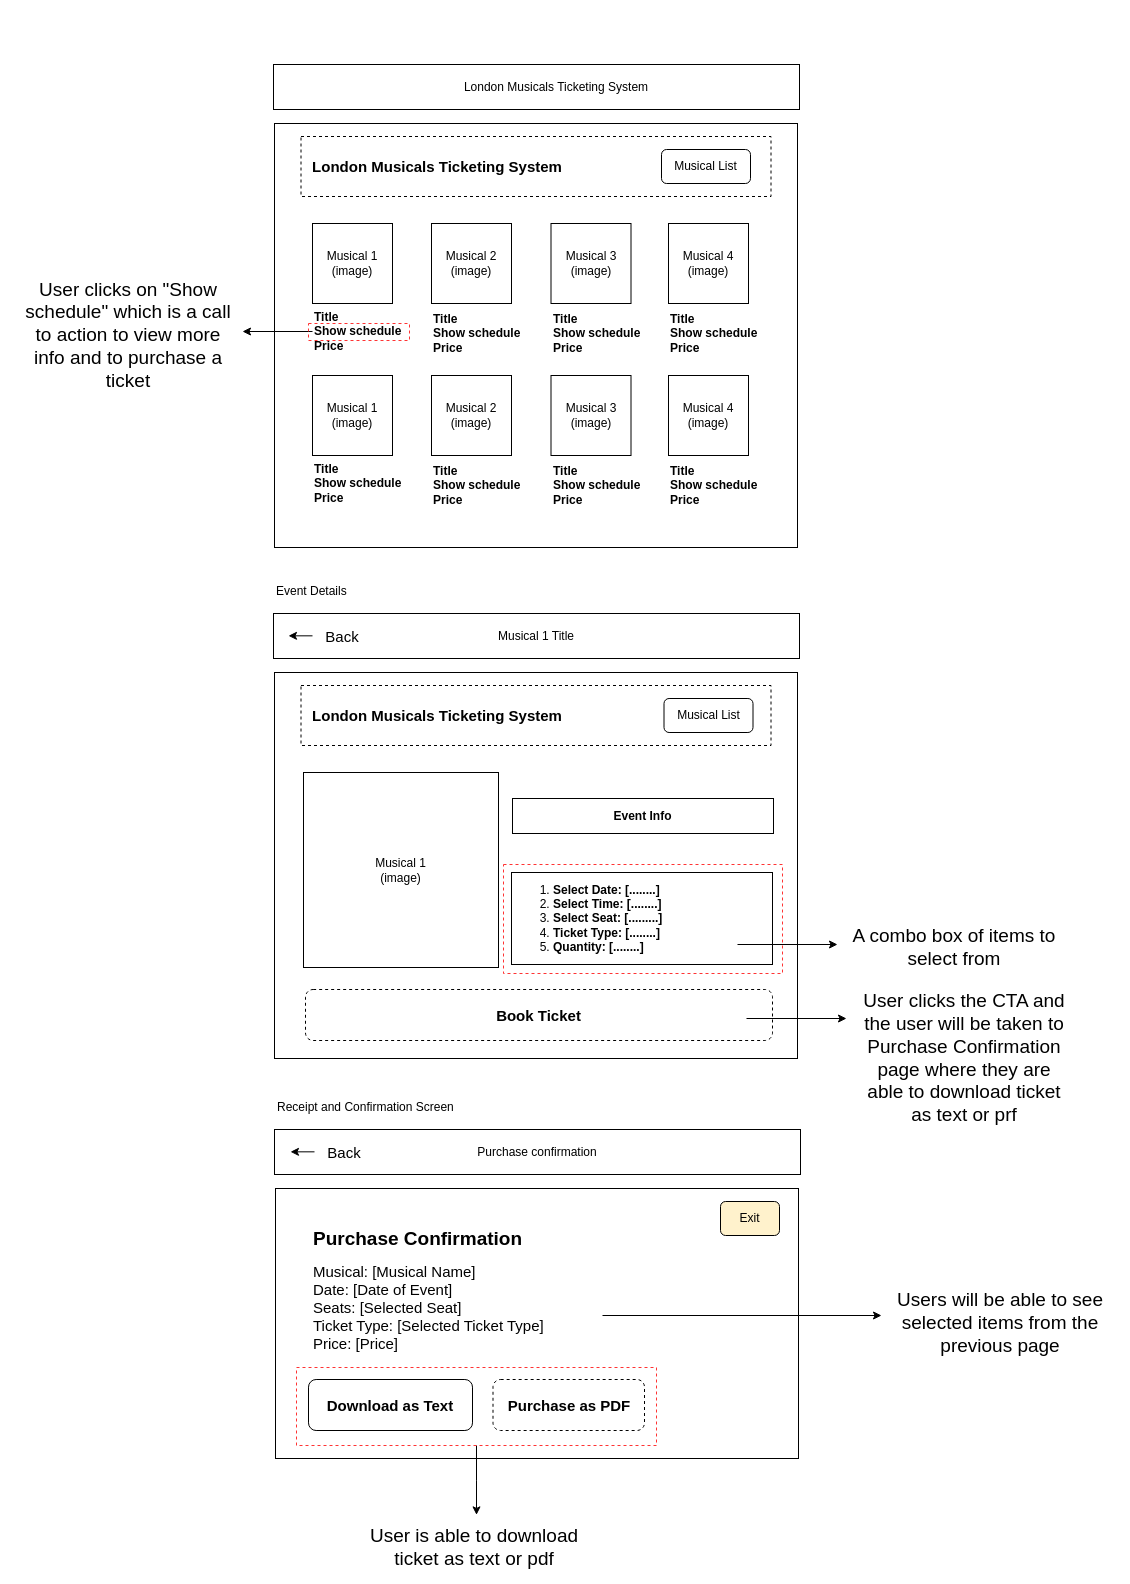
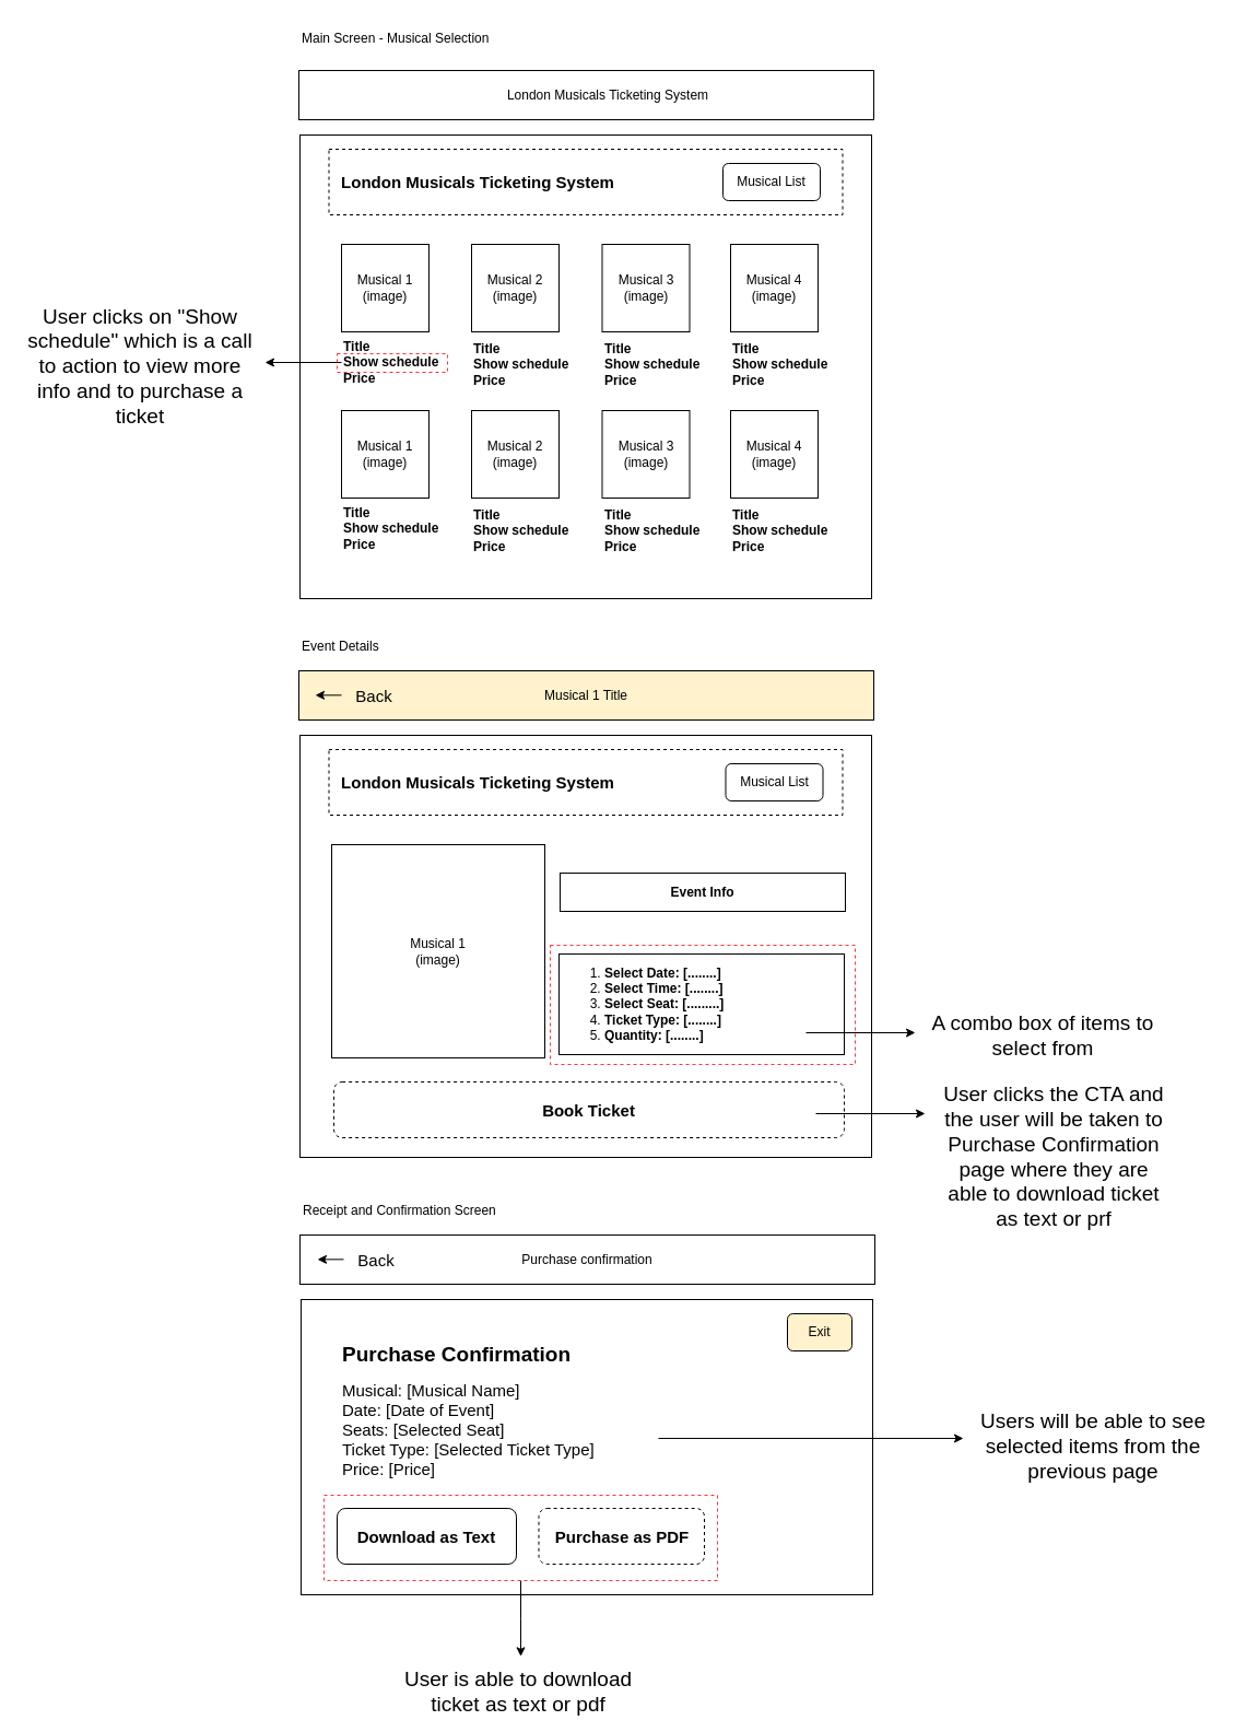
+ <mxCell id="4" value="Main Screen - Musical Selection" style="text;html=1;strokeColor=none;fillColor=none;align=left;verticalAlign=middle;whiteSpace=wrap;rounded=0;" vertex="1" parent="1"><mxGeometry x="274" y="20" width="203" height="30" as="geometry" /></mxCell>
- <mxCell id="25" value="Musical 1 Title" style="rounded=0;whiteSpace=wrap;html=1;" vertex="1" parent="1"><mxGeometry x="273" y="613" width="526" height="45" as="geometry" /></mxCell>
+ <mxCell id="25" value="Musical 1 Title" style="rounded=0;whiteSpace=wrap;html=1;fillColor=#fff2cc;" vertex="1" parent="1"><mxGeometry x="273" y="613" width="526" height="45" as="geometry" /></mxCell>
